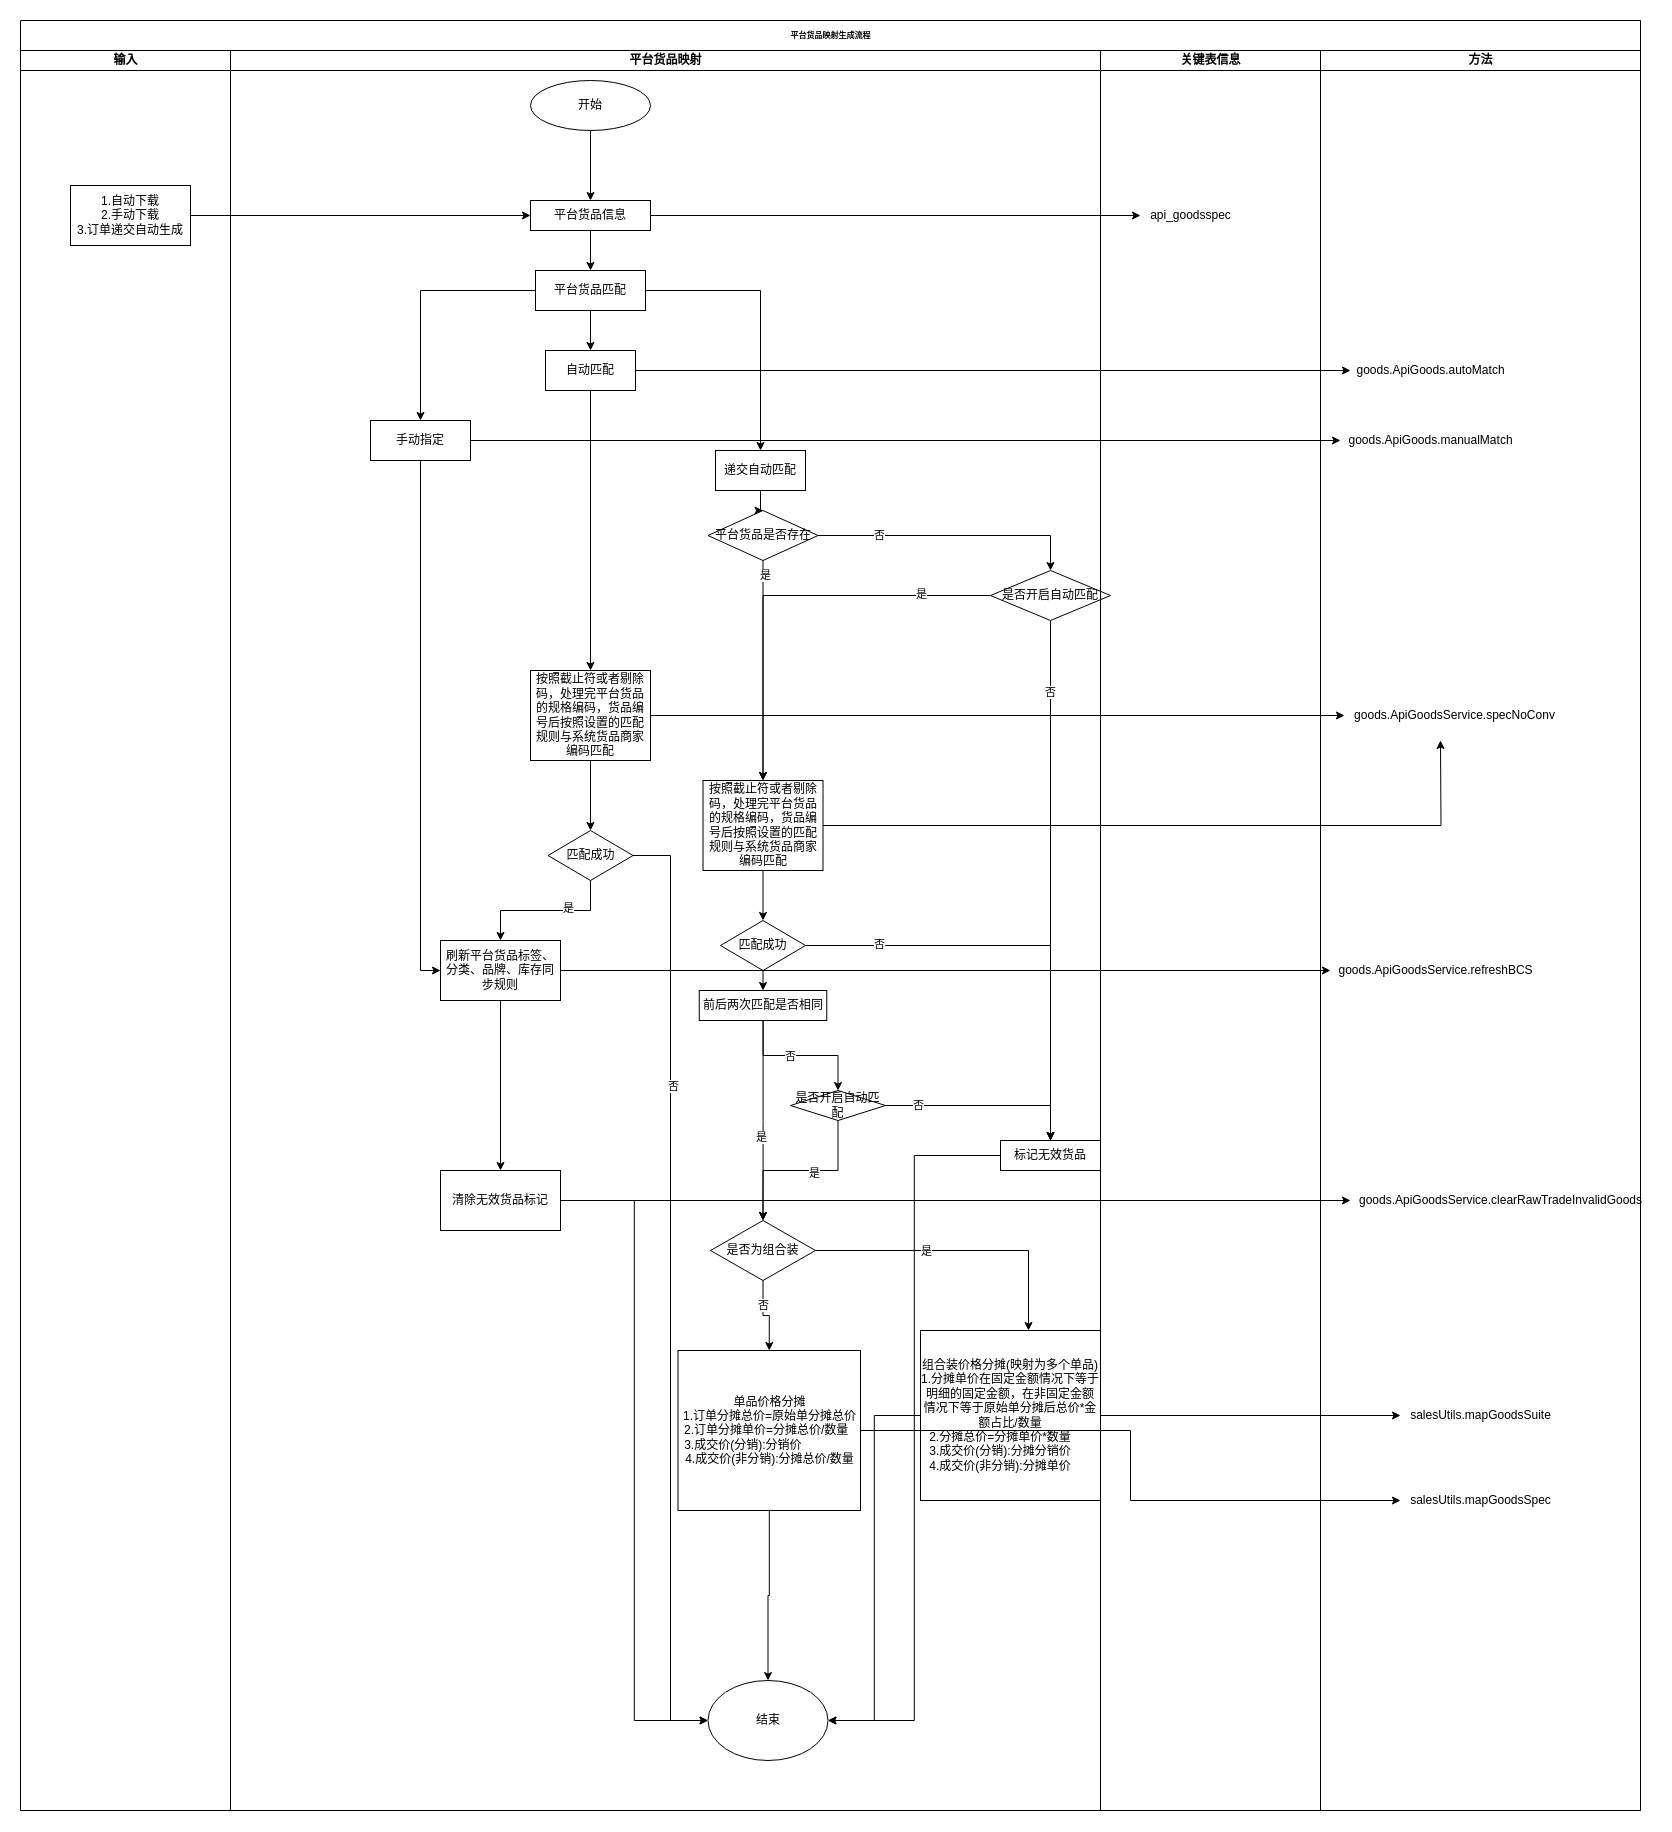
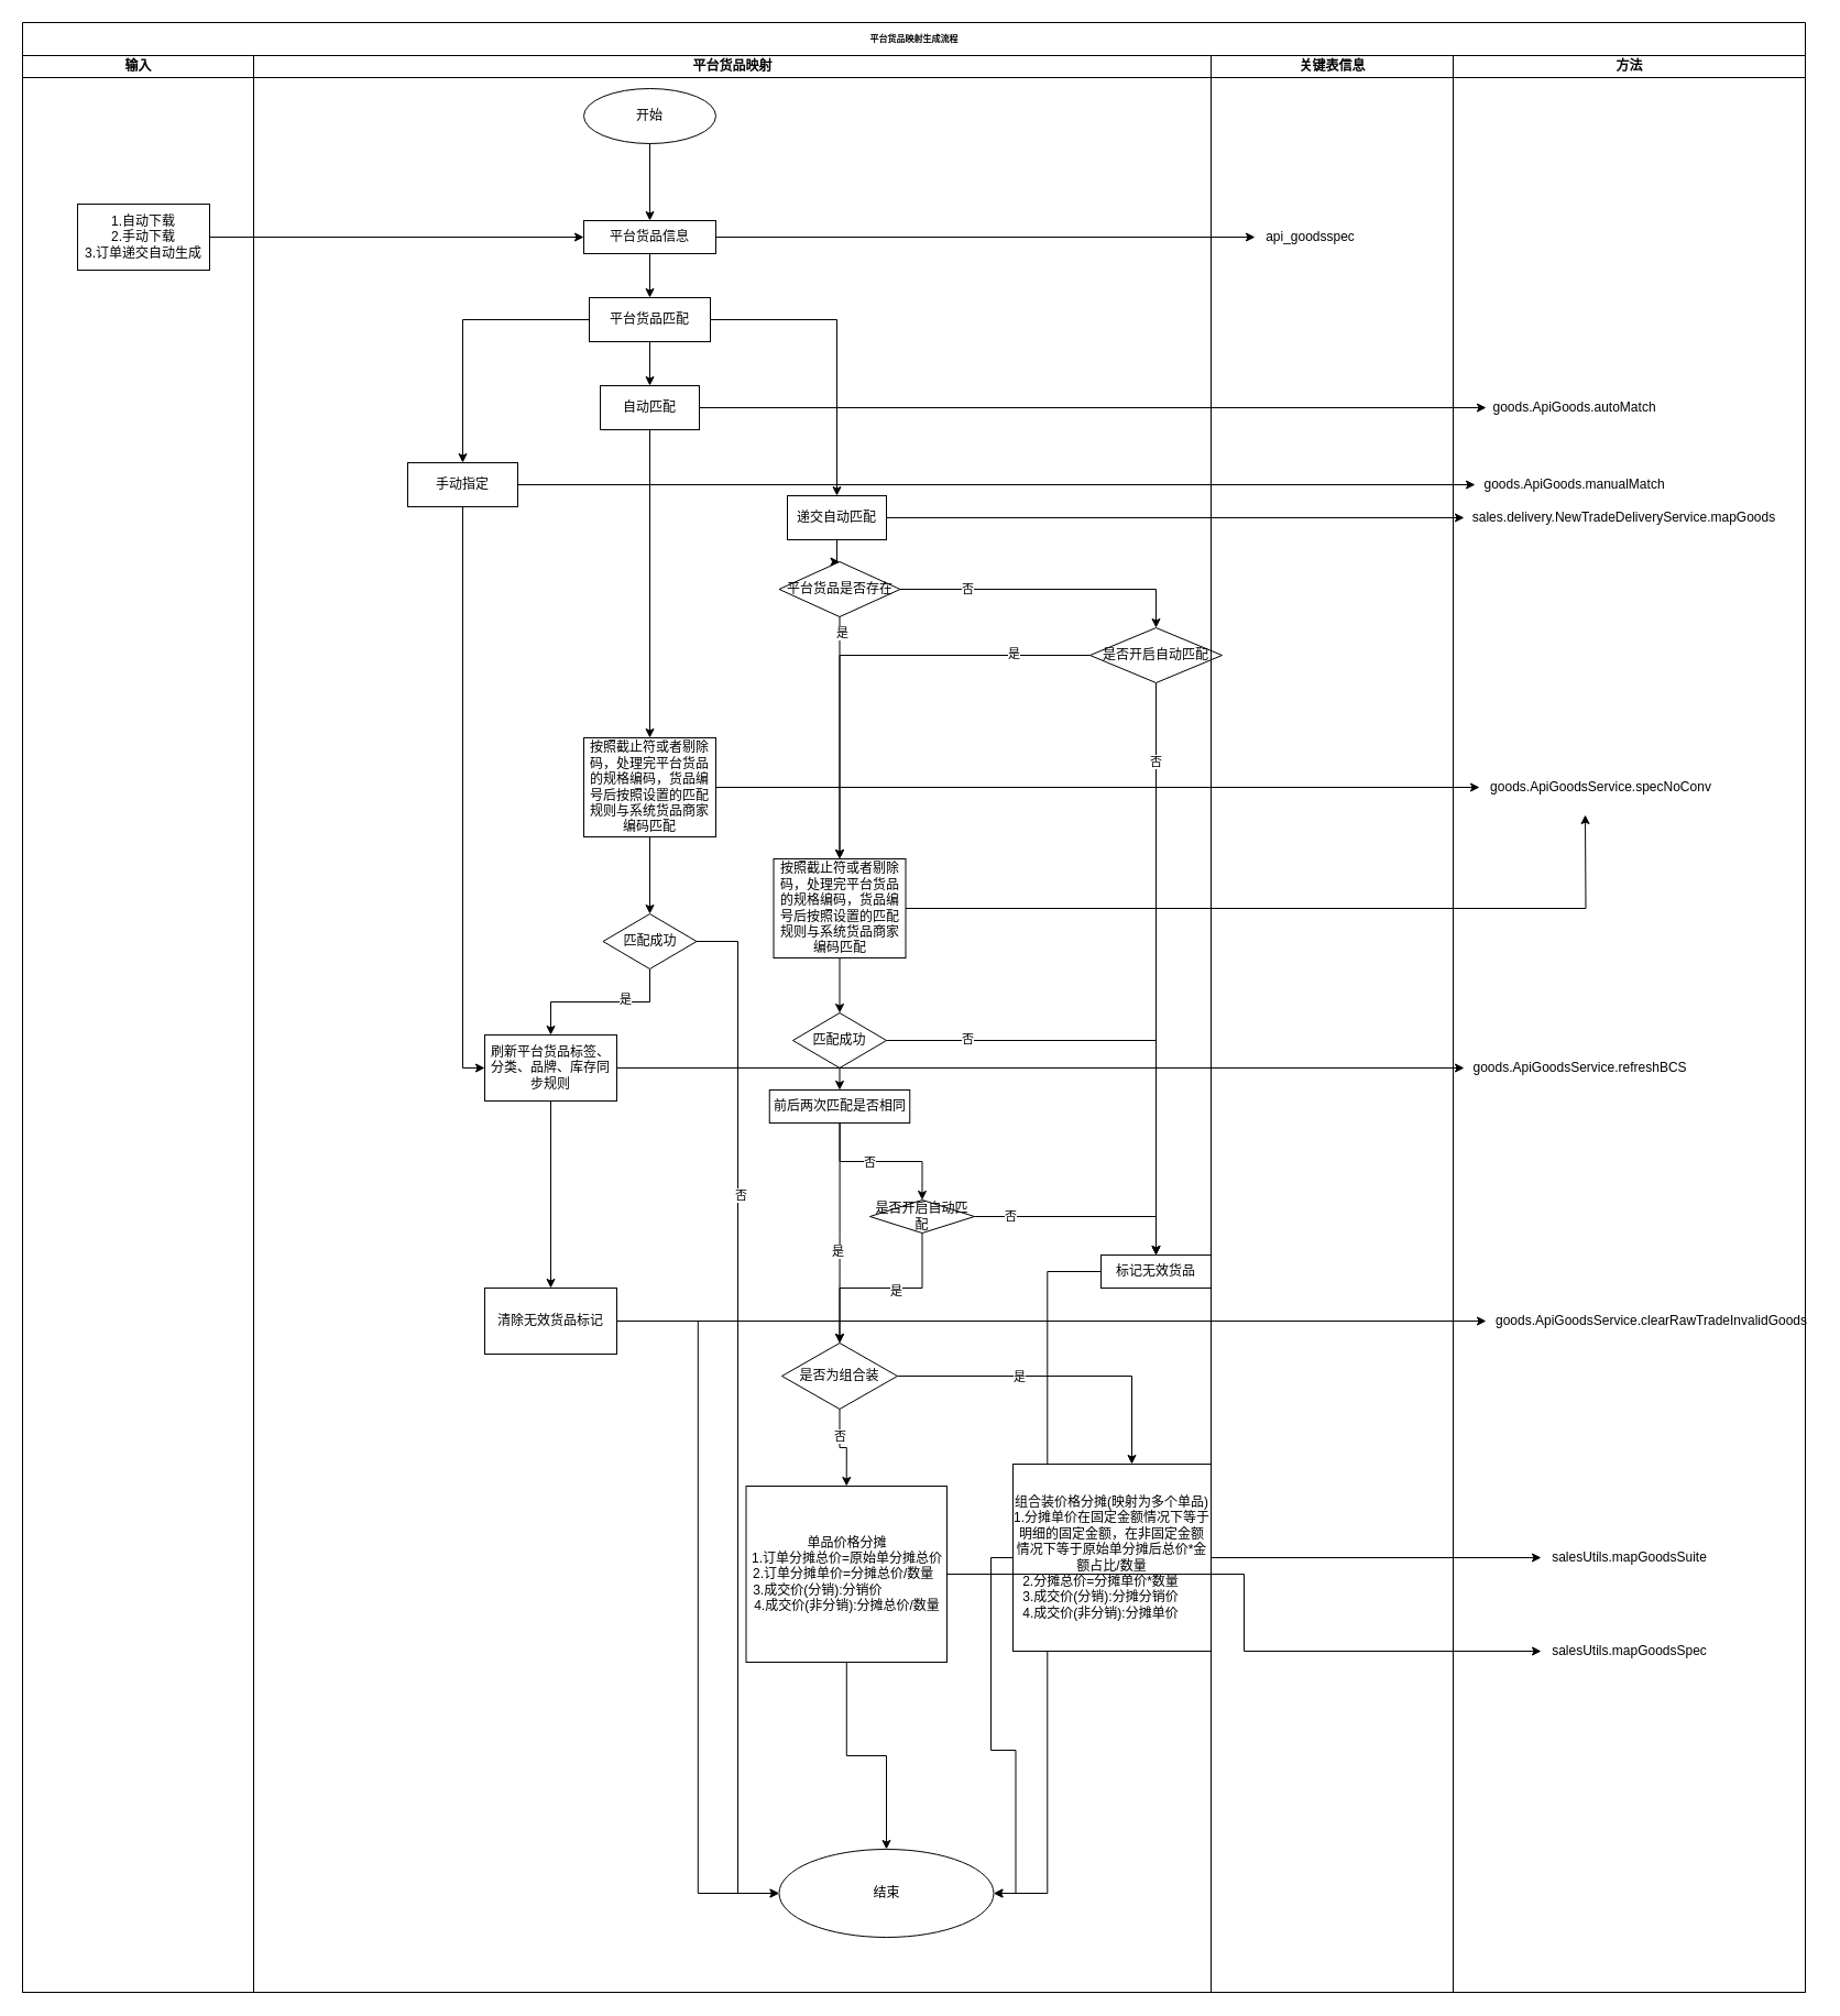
+ <mxCell id="85" style="edgeStyle=orthogonalEdgeStyle;rounded=0;orthogonalLoop=1;jettySize=auto;html=1;" parent="2" source="19" target="79" edge="1"><mxGeometry relative="1" as="geometry" /></mxCell>
+ <mxCell id="79" value="sales.delivery.NewTradeDeliveryService.mapGoods" style="text;html=1;align=center;verticalAlign=middle;resizable=0;points=[];autosize=1;" parent="75" vertex="1"><mxGeometry x="10" y="410" width="290" height="20" as="geometry" /></mxCell>
- <mxCell id="29" value="结束" style="ellipse;whiteSpace=wrap;html=1;" parent="5" vertex="1"><mxGeometry x="477.5" y="1630" width="120" height="80" as="geometry" /></mxCell>
+ <mxCell id="29" value="结束" style="ellipse;whiteSpace=wrap;html=1;" parent="5" vertex="1"><mxGeometry x="477.5" y="1630" width="195" height="80" as="geometry" /></mxCell>
